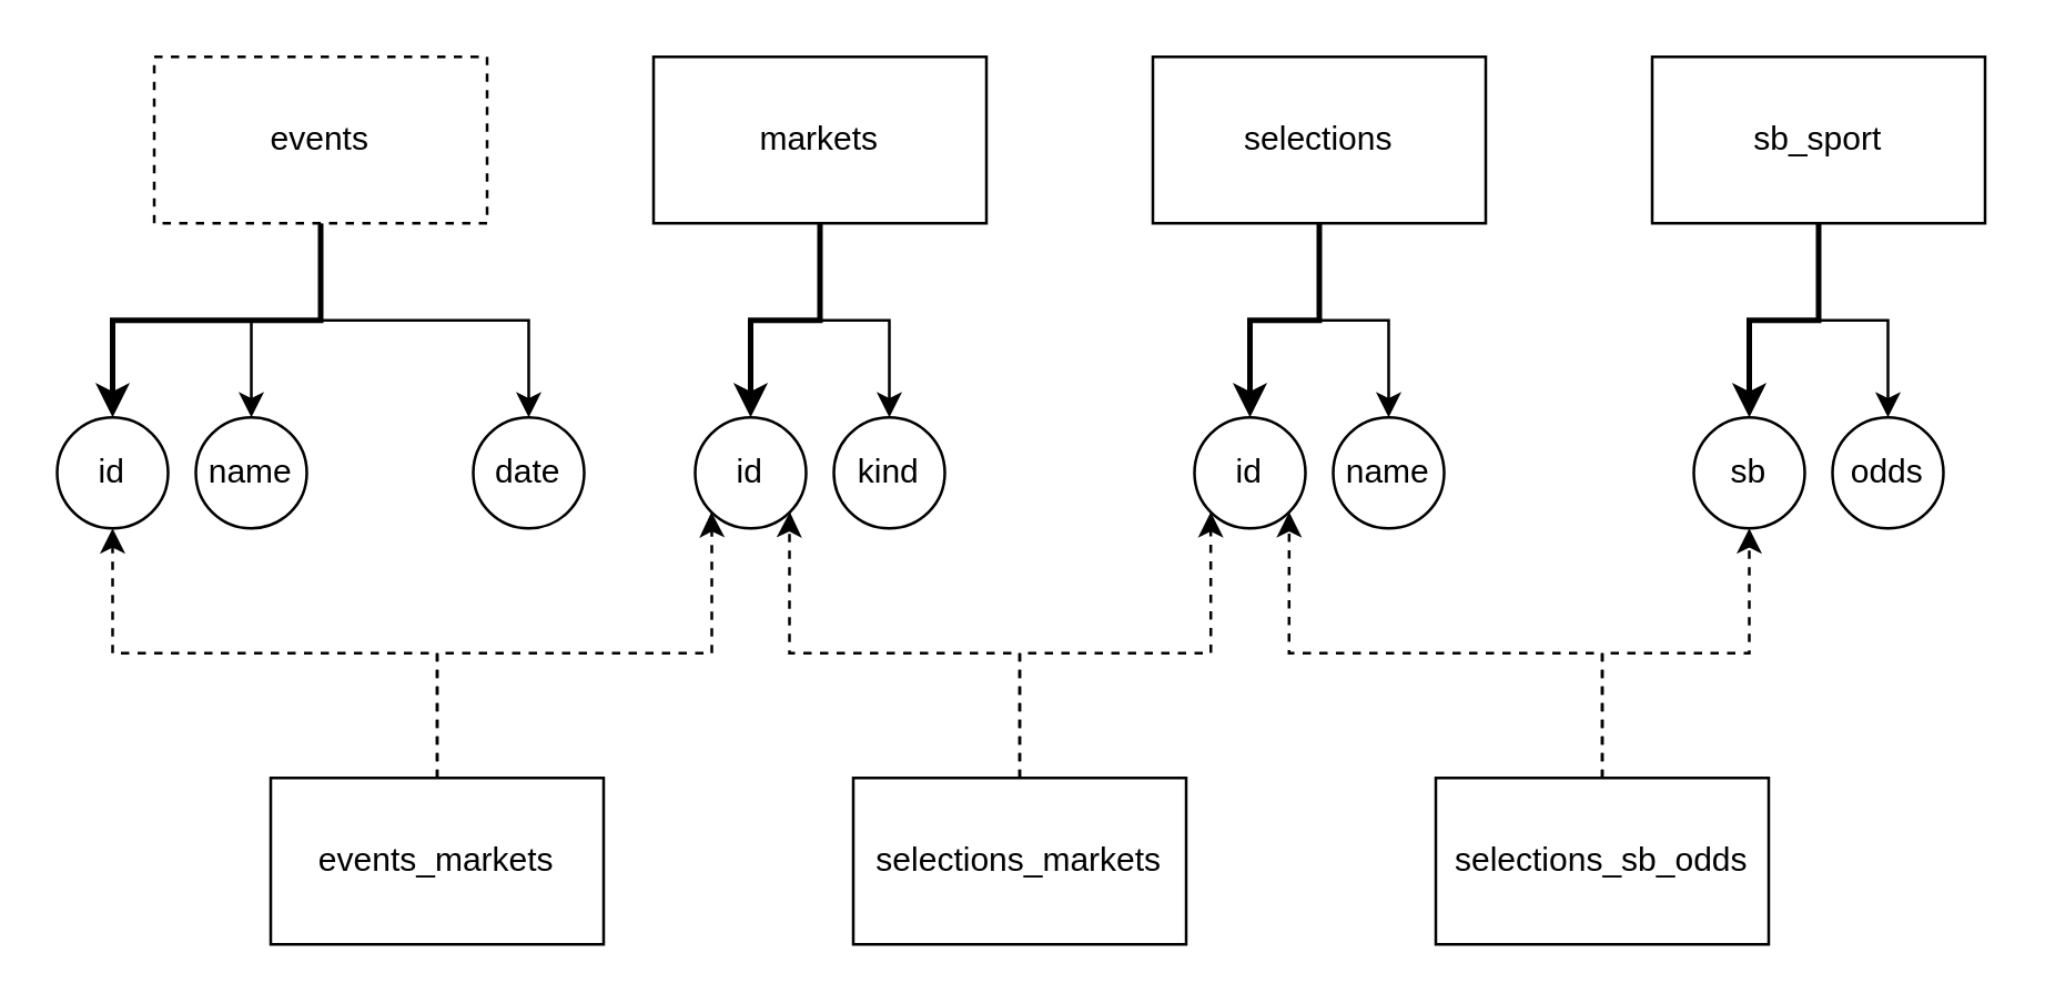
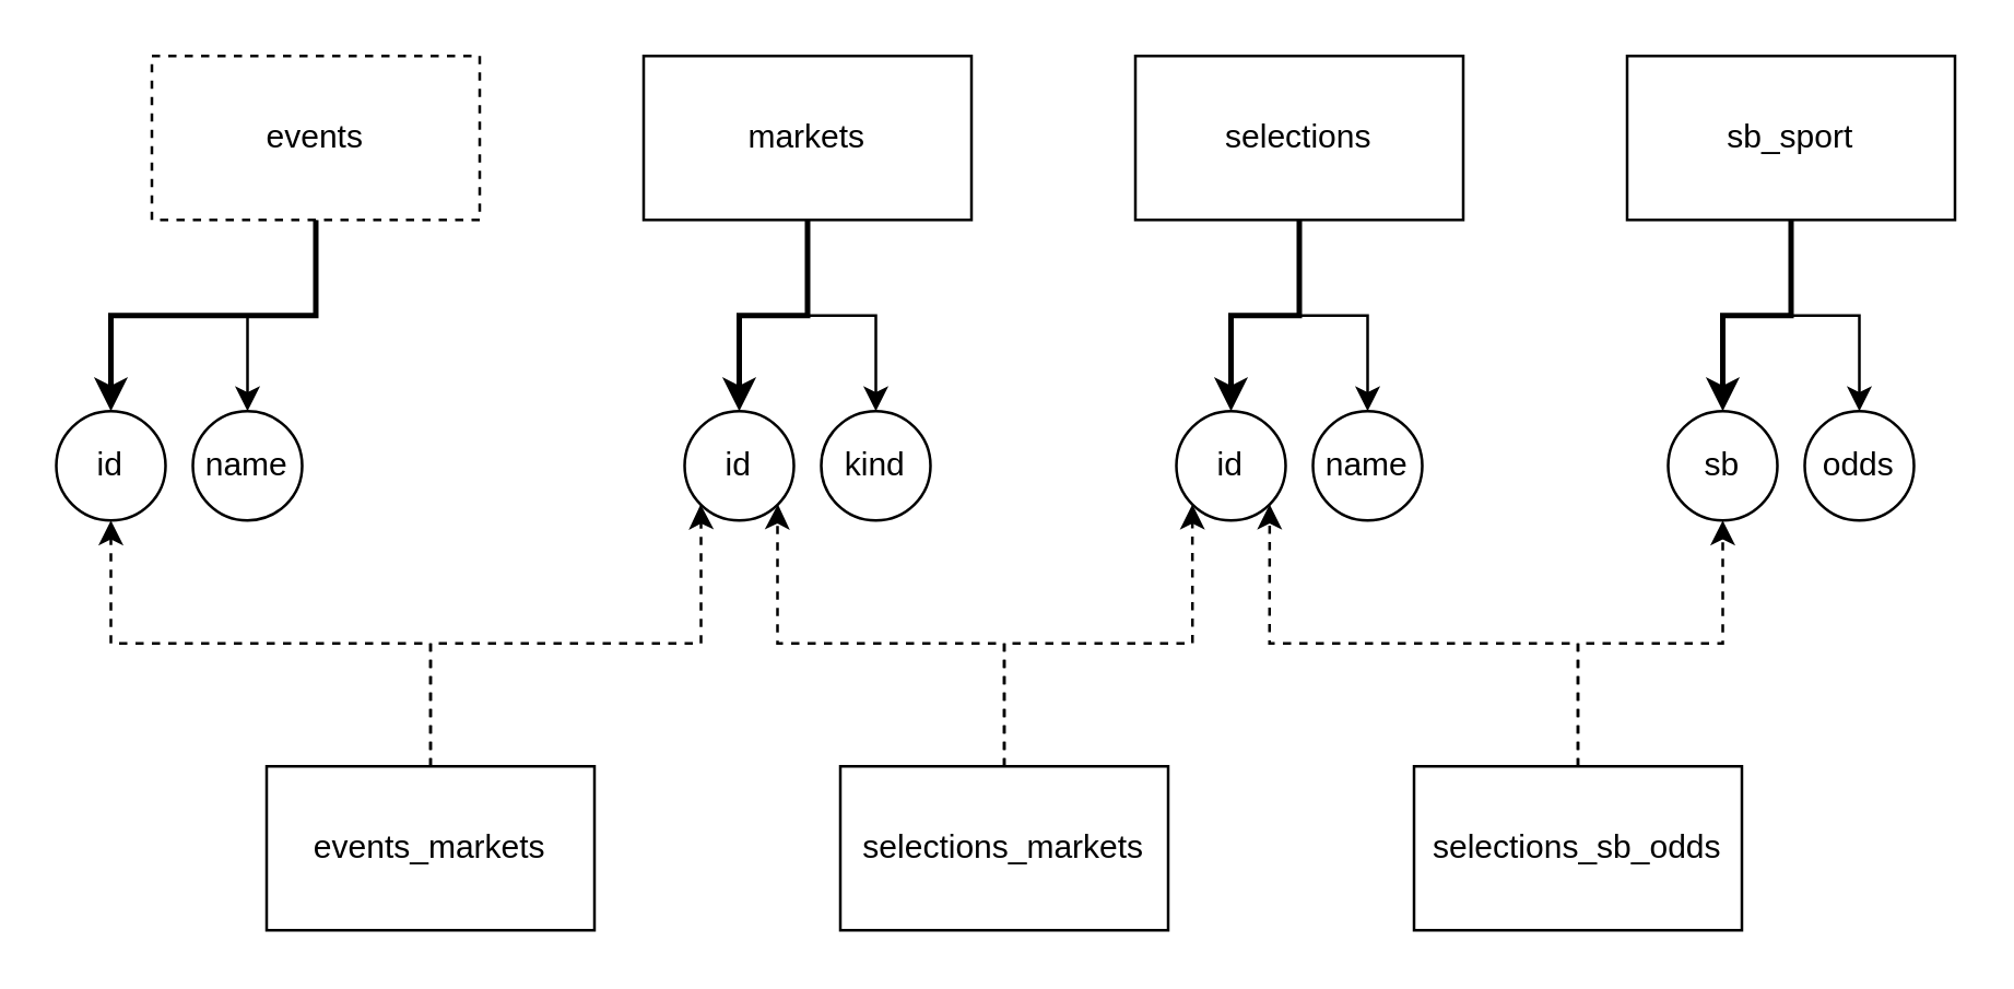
- <mxCell id="2" style="edgeStyle=orthogonalEdgeStyle;rounded=0;orthogonalLoop=1;jettySize=auto;html=1;exitX=0.5;exitY=1;exitDx=0;exitDy=0;entryX=0.5;entryY=0;entryDx=0;entryDy=0;" edge="1" parent="1" source="5" target="8"><mxGeometry relative="1" as="geometry" /></mxCell>
- <mxCell id="8" value="&lt;div&gt;date&lt;/div&gt;" style="ellipse;whiteSpace=wrap;html=1;aspect=fixed;" vertex="1" parent="1"><mxGeometry x="170" y="150" width="40" height="40" as="geometry" /></mxCell>
